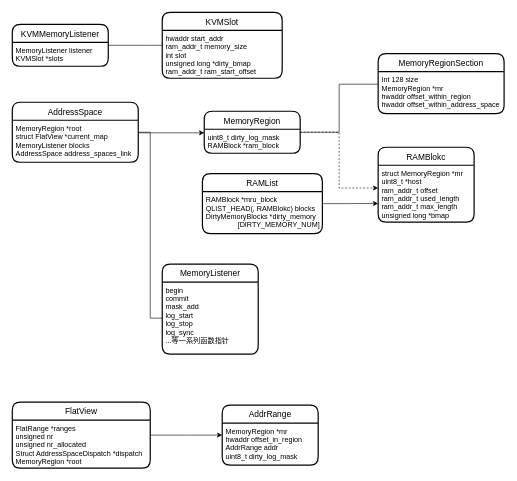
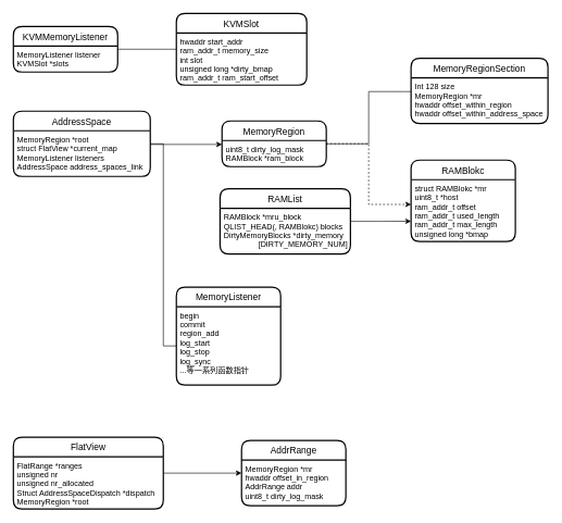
- <mxCell id="4" value="MemoryRegion *root&#10;struct FlatView *current_map&#10;MemoryListener blocks&#10;AddressSpace address_spaces_link&#10;" style="align=left;strokeColor=none;fillColor=none;spacingLeft=4;fontSize=12;verticalAlign=top;resizable=0;rotatable=0;part=1;" parent="3" vertex="1"><mxGeometry y="30" width="210" height="70" as="geometry" /></mxCell>
+ <mxCell id="4" value="MemoryRegion *root&#10;struct FlatView *current_map&#10;MemoryListener listeners&#10;AddressSpace address_spaces_link&#10;" style="align=left;strokeColor=none;fillColor=none;spacingLeft=4;fontSize=12;verticalAlign=top;resizable=0;rotatable=0;part=1;" parent="3" vertex="1"><mxGeometry y="30" width="210" height="70" as="geometry" /></mxCell>
- <mxCell id="23" value="struct MemoryRegion *mr&#10;uint8_t *host&#10;ram_addr_t offset&#10;ram_addr_t used_length&#10;ram_addr_t max_length&#10;unsigned long *bmap" style="align=left;strokeColor=none;fillColor=none;spacingLeft=4;fontSize=12;verticalAlign=top;resizable=0;rotatable=0;part=1;" parent="22" vertex="1"><mxGeometry y="30" width="160" height="95" as="geometry" /></mxCell>
+ <mxCell id="23" value="struct RAMBlokc *mr&#10;uint8_t *host&#10;ram_addr_t offset&#10;ram_addr_t used_length&#10;ram_addr_t max_length&#10;unsigned long *bmap" style="align=left;strokeColor=none;fillColor=none;spacingLeft=4;fontSize=12;verticalAlign=top;resizable=0;rotatable=0;part=1;" parent="22" vertex="1"><mxGeometry y="30" width="160" height="95" as="geometry" /></mxCell>
- <mxCell id="28" value="begin&#10;commit&#10;mask_add&#10;log_start&#10;log_stop&#10;log_sync&#10;...等一系列函数指针" style="align=left;strokeColor=none;fillColor=none;spacingLeft=4;fontSize=12;verticalAlign=top;resizable=0;rotatable=0;part=1;" parent="27" vertex="1"><mxGeometry y="30" width="160" height="120" as="geometry" /></mxCell>
+ <mxCell id="28" value="begin&#10;commit&#10;region_add&#10;log_start&#10;log_stop&#10;log_sync&#10;...等一系列函数指针" style="align=left;strokeColor=none;fillColor=none;spacingLeft=4;fontSize=12;verticalAlign=top;resizable=0;rotatable=0;part=1;" parent="27" vertex="1"><mxGeometry y="30" width="160" height="120" as="geometry" /></mxCell>
